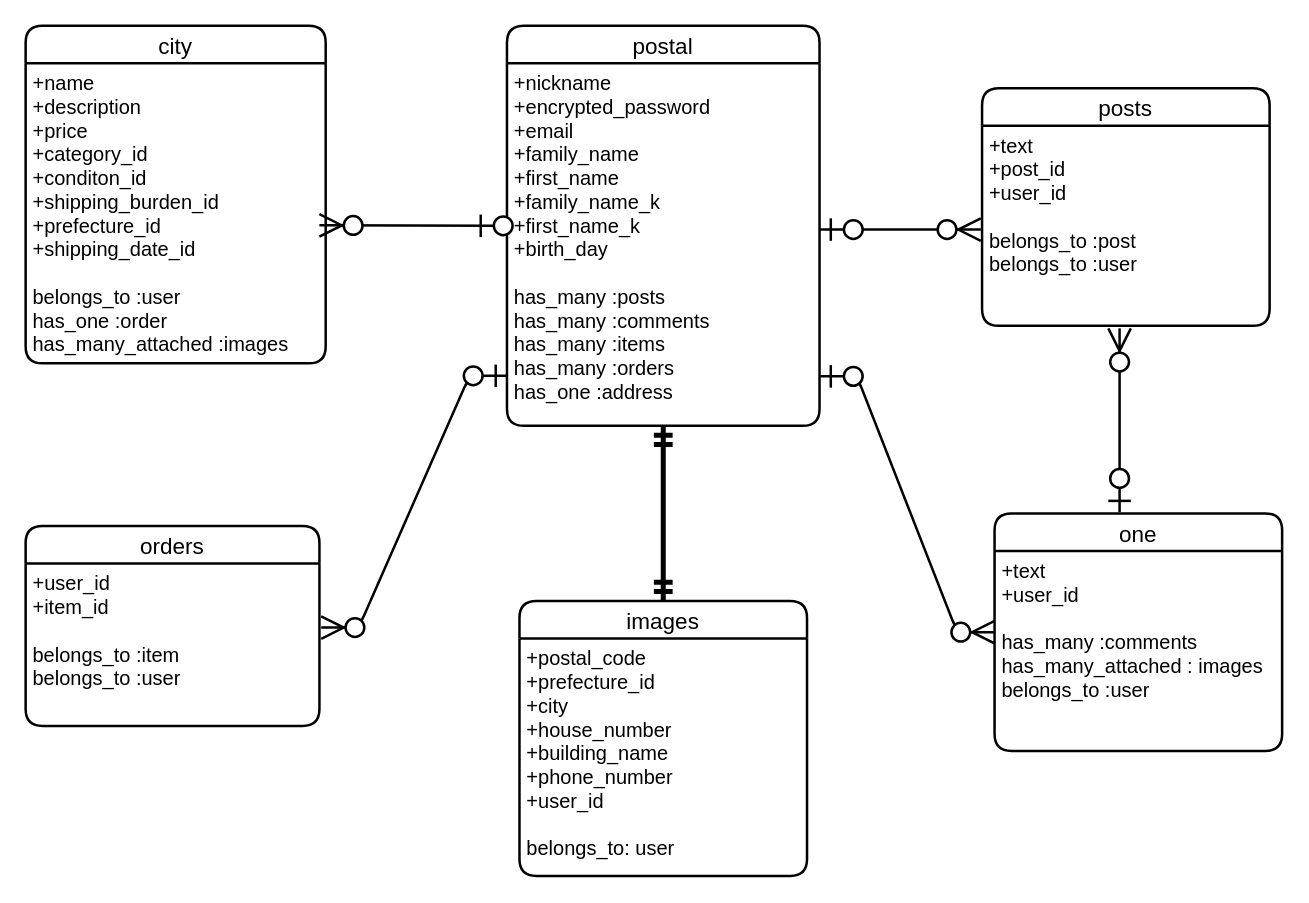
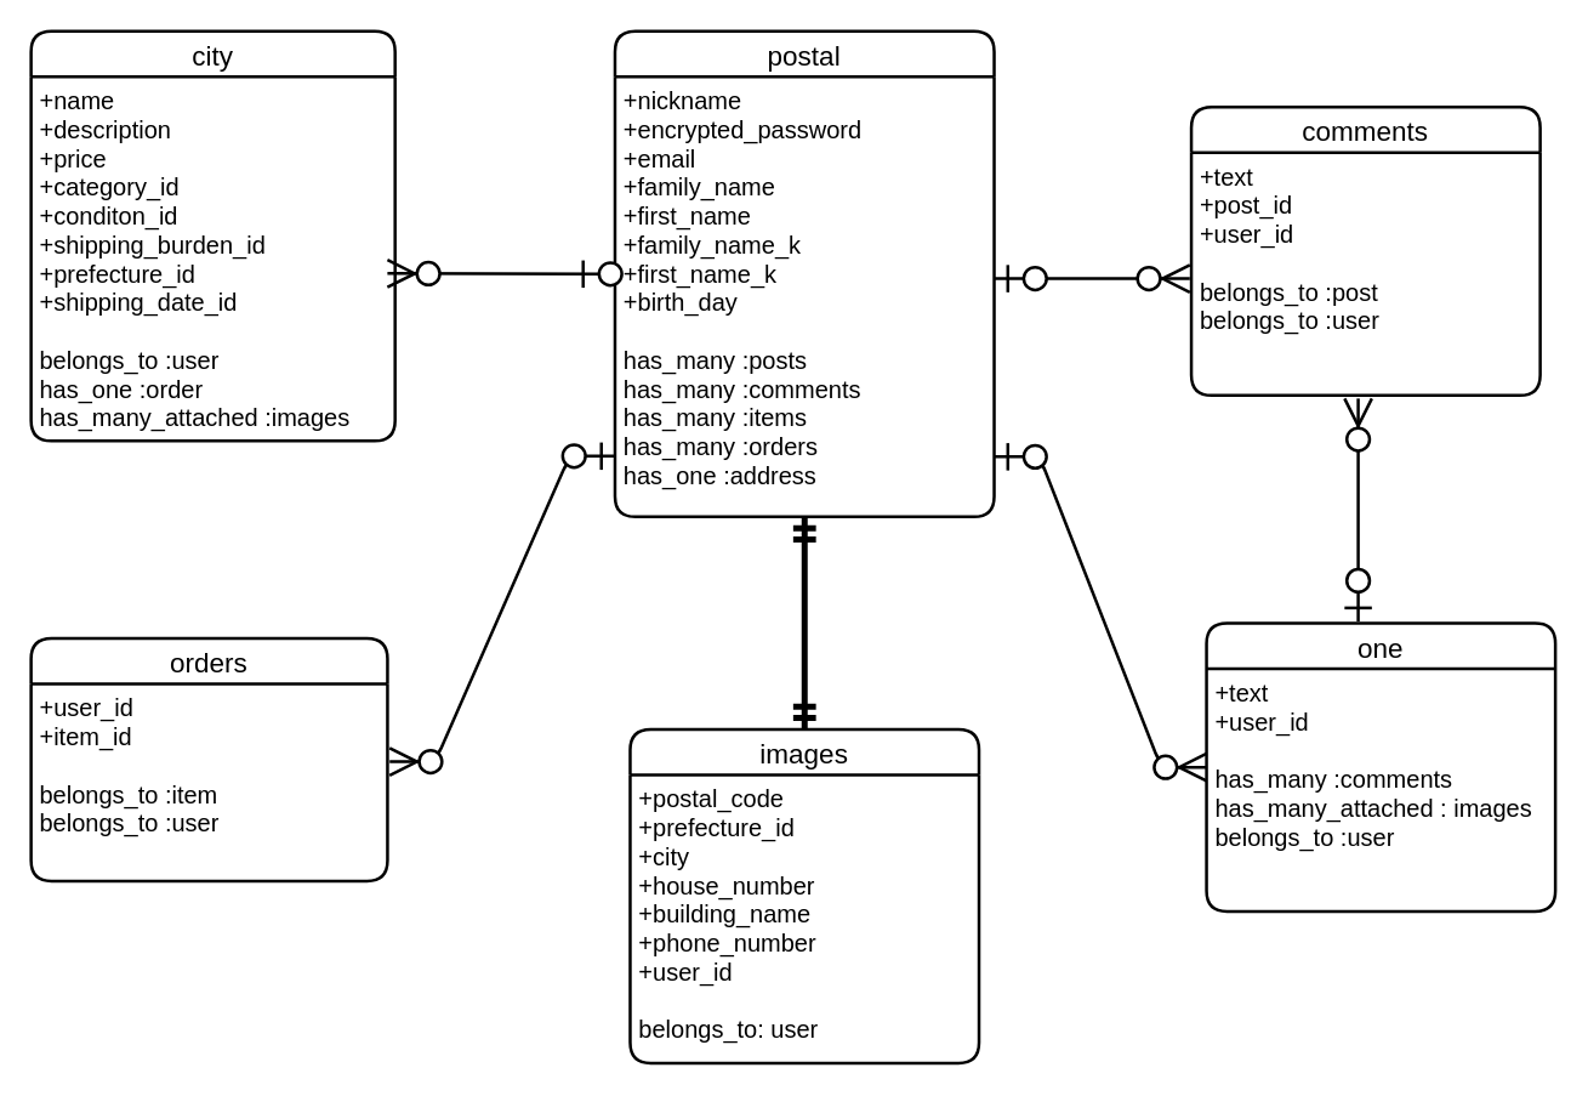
- <mxCell id="7" value="posts" style="swimlane;childLayout=stackLayout;horizontal=1;startSize=30;horizontalStack=0;rounded=1;fontSize=18;fontStyle=0;strokeWidth=2;resizeParent=0;resizeLast=1;shadow=0;dashed=0;align=center;" vertex="1" parent="1"><mxGeometry x="785" y="70" width="230" height="190" as="geometry" /></mxCell>
+ <mxCell id="7" value="comments" style="swimlane;childLayout=stackLayout;horizontal=1;startSize=30;horizontalStack=0;rounded=1;fontSize=18;fontStyle=0;strokeWidth=2;resizeParent=0;resizeLast=1;shadow=0;dashed=0;align=center;" vertex="1" parent="1"><mxGeometry x="785" y="70" width="230" height="190" as="geometry" /></mxCell>
